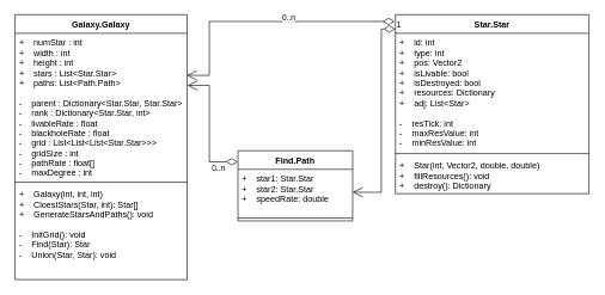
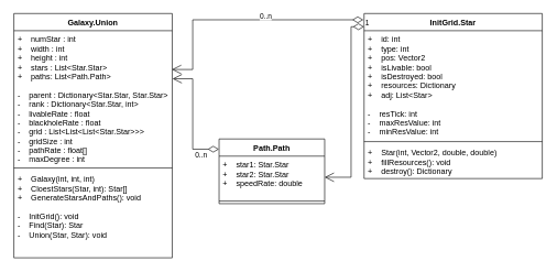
- <mxCell id="2" value="Galaxy.Galaxy" style="swimlane;fontStyle=1;align=center;verticalAlign=top;childLayout=stackLayout;horizontal=1;startSize=26;horizontalStack=0;resizeParent=1;resizeParentMax=0;resizeLast=0;collapsible=1;marginBottom=0;" vertex="1" parent="1"><mxGeometry x="20" y="20" width="240" height="370" as="geometry" /></mxCell>
+ <mxCell id="2" value="Galaxy.Union" style="swimlane;fontStyle=1;align=center;verticalAlign=top;childLayout=stackLayout;horizontal=1;startSize=26;horizontalStack=0;resizeParent=1;resizeParentMax=0;resizeLast=0;collapsible=1;marginBottom=0;" vertex="1" parent="1"><mxGeometry x="20" y="20" width="240" height="370" as="geometry" /></mxCell>
- <mxCell id="6" value="Star.Star" style="swimlane;fontStyle=1;align=center;verticalAlign=top;childLayout=stackLayout;horizontal=1;startSize=26;horizontalStack=0;resizeParent=1;resizeParentMax=0;resizeLast=0;collapsible=1;marginBottom=0;" vertex="1" parent="1"><mxGeometry x="550.68" y="20" width="270" height="250" as="geometry"><mxRectangle x="580" y="40" width="90" height="30" as="alternateBounds" /></mxGeometry></mxCell>
+ <mxCell id="6" value="InitGrid.Star" style="swimlane;fontStyle=1;align=center;verticalAlign=top;childLayout=stackLayout;horizontal=1;startSize=26;horizontalStack=0;resizeParent=1;resizeParentMax=0;resizeLast=0;collapsible=1;marginBottom=0;" vertex="1" parent="1"><mxGeometry x="550.68" y="20" width="270" height="250" as="geometry"><mxRectangle x="580" y="40" width="90" height="30" as="alternateBounds" /></mxGeometry></mxCell>
- <mxCell id="10" value="Find.Path" style="swimlane;fontStyle=1;align=center;verticalAlign=top;childLayout=stackLayout;horizontal=1;startSize=26;horizontalStack=0;resizeParent=1;resizeParentMax=0;resizeLast=0;collapsible=1;marginBottom=0;" vertex="1" parent="1"><mxGeometry x="331" y="210" width="160" height="98" as="geometry" /></mxCell>
+ <mxCell id="10" value="Path.Path" style="swimlane;fontStyle=1;align=center;verticalAlign=top;childLayout=stackLayout;horizontal=1;startSize=26;horizontalStack=0;resizeParent=1;resizeParentMax=0;resizeLast=0;collapsible=1;marginBottom=0;" vertex="1" parent="1"><mxGeometry x="331" y="210" width="160" height="98" as="geometry" /></mxCell>
